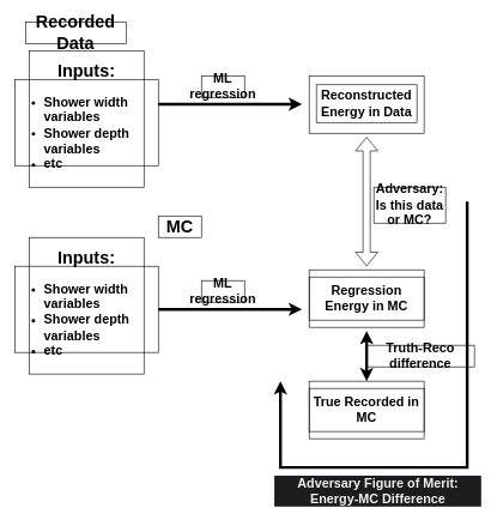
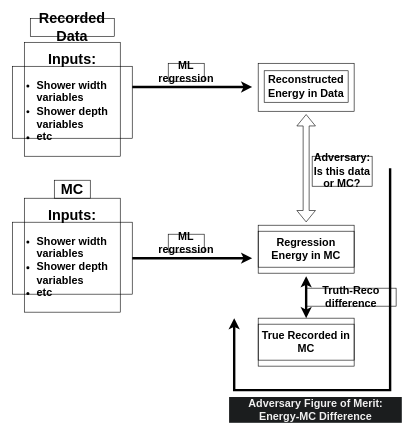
- <mxCell id="10" value="&lt;h1&gt;Recorded Data&lt;/h1&gt;" style="text;html=1;strokeColor=#000000;fillColor=none;align=center;verticalAlign=middle;whiteSpace=wrap;rounded=0;fontColor=#000000;" vertex="1" parent="1"><mxGeometry x="35" y="20" width="140" height="30" as="geometry" /></mxCell>
+ <mxCell id="10" value="&lt;h1&gt;Recorded Data&lt;/h1&gt;" style="text;html=1;strokeColor=#000000;fillColor=none;align=center;verticalAlign=middle;whiteSpace=wrap;rounded=0;fontColor=#000000;" vertex="1" parent="1"><mxGeometry x="50" y="20" width="140" height="30" as="geometry" /></mxCell>
- <mxCell id="3" value="&lt;h1&gt;MC&lt;/h1&gt;" style="text;html=1;strokeColor=#000000;fillColor=none;align=center;verticalAlign=middle;whiteSpace=wrap;rounded=0;fontColor=#000000;" vertex="1" parent="1"><mxGeometry x="220" y="290" width="60" height="30" as="geometry" /></mxCell>
+ <mxCell id="3" value="&lt;h1&gt;MC&lt;/h1&gt;" style="text;html=1;strokeColor=#000000;fillColor=none;align=center;verticalAlign=middle;whiteSpace=wrap;rounded=0;fontColor=#000000;" vertex="1" parent="1"><mxGeometry x="90" y="290" width="60" height="30" as="geometry" /></mxCell>
